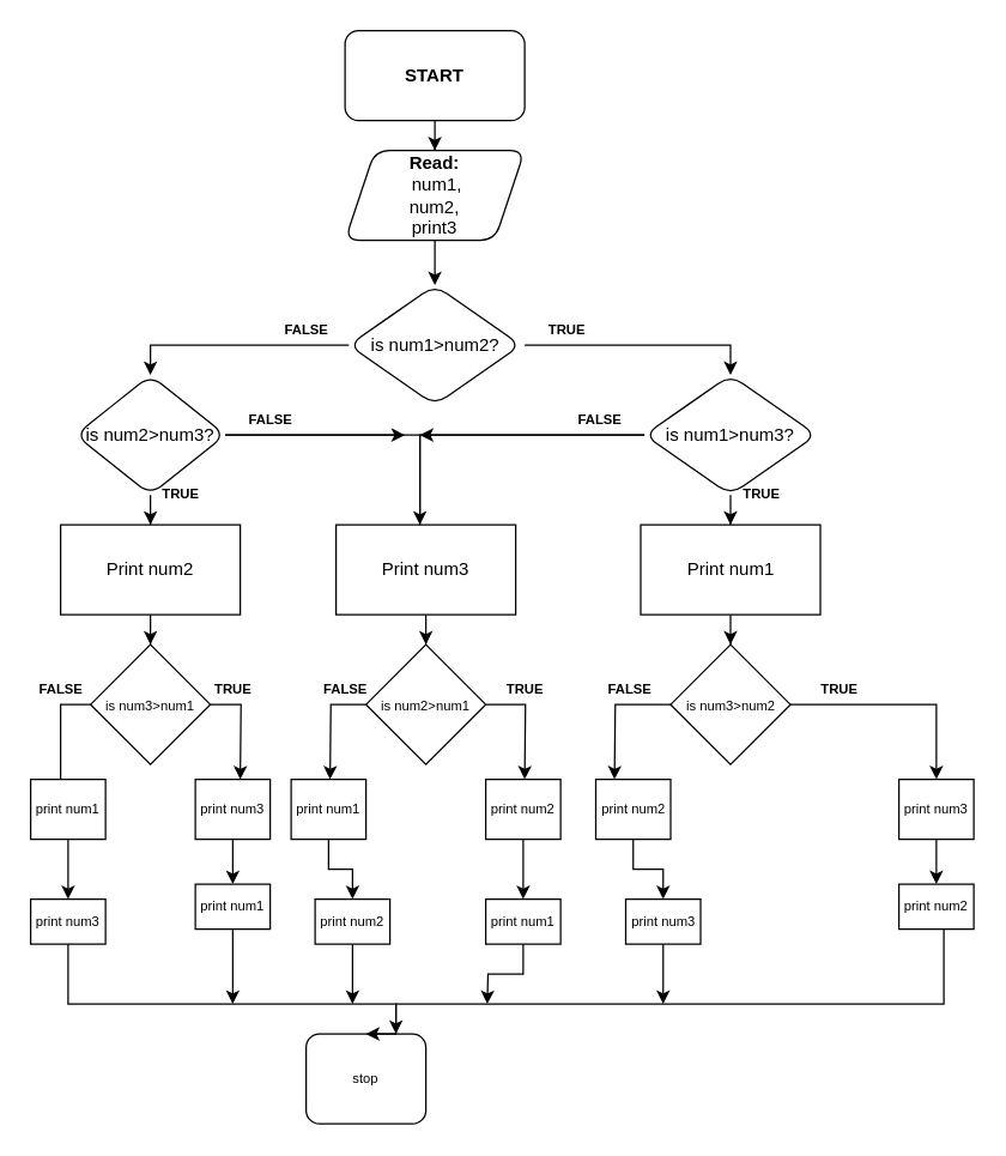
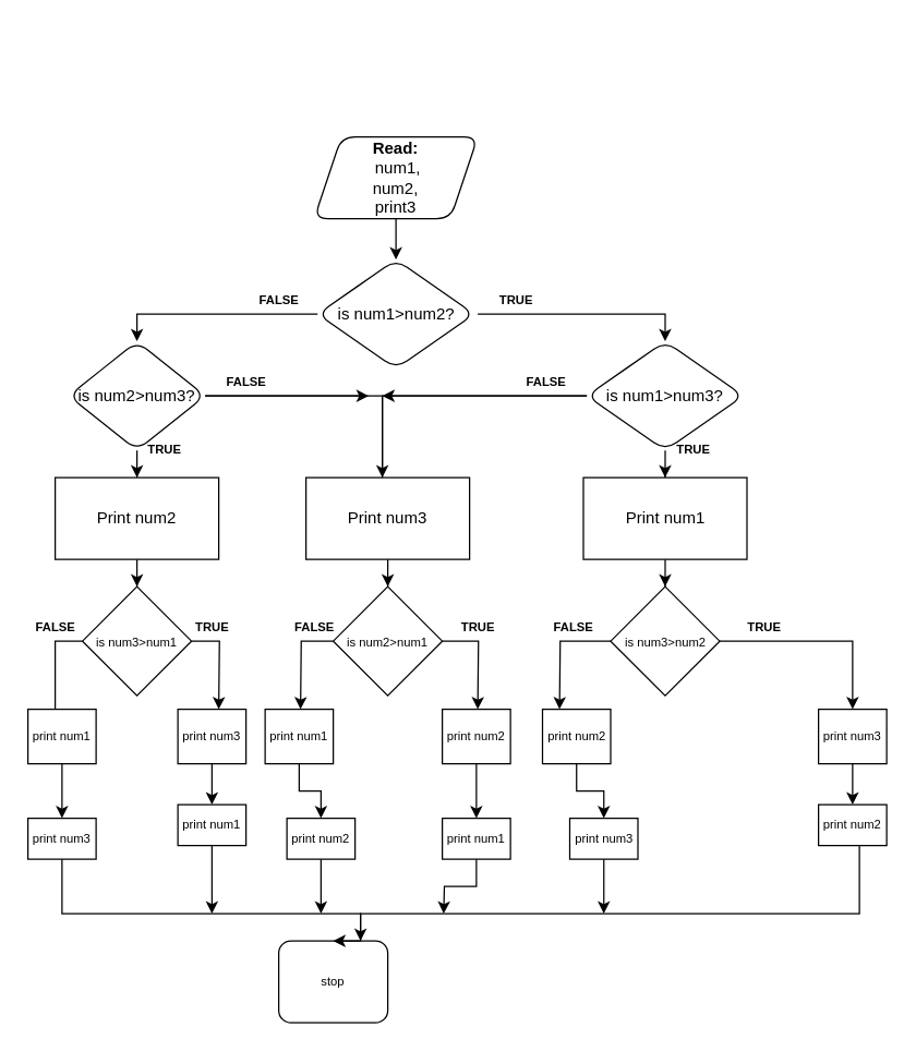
- <mxCell id="3" value="&lt;b&gt;START&lt;/b&gt;" style="rounded=1;whiteSpace=wrap;html=1;" vertex="1" parent="1"><mxGeometry x="230" y="20" width="120" height="60" as="geometry" /></mxCell>
- <mxCell id="2" value="" style="edgeStyle=orthogonalEdgeStyle;rounded=0;orthogonalLoop=1;jettySize=auto;html=1;" edge="1" parent="1" source="3" target="5"><mxGeometry relative="1" as="geometry" /></mxCell>
